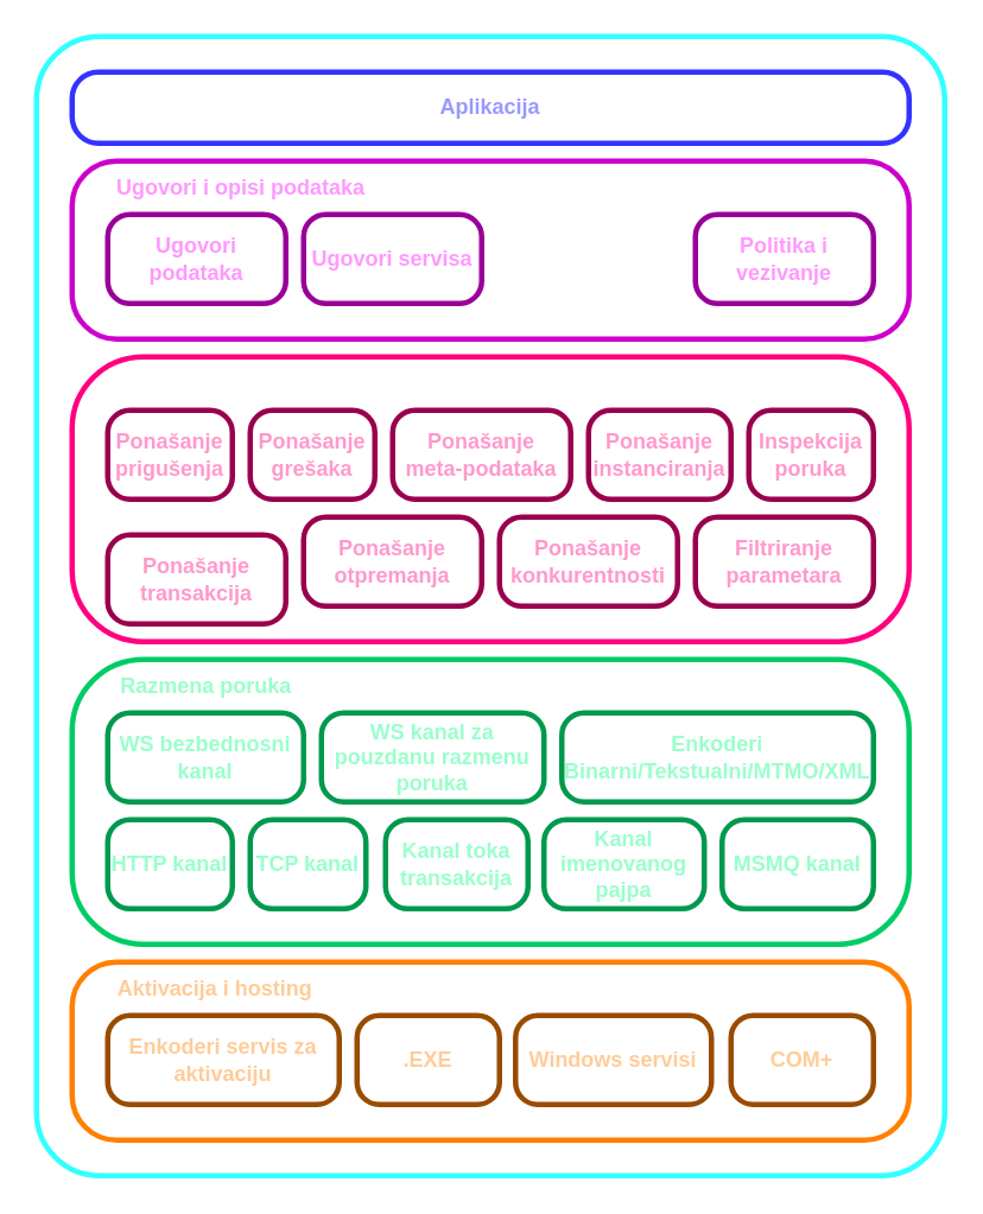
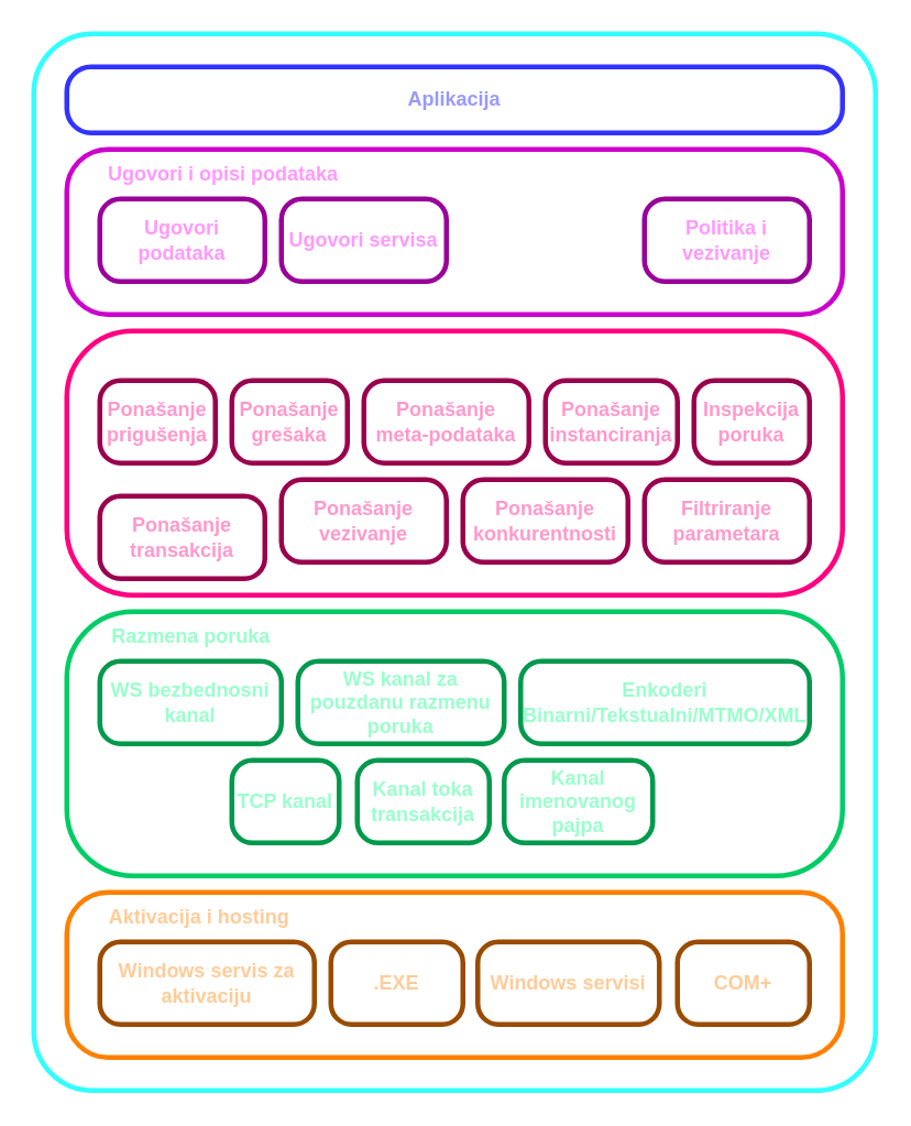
- <mxCell id="31" value="Ponašanje otpremanja" style="rounded=1;whiteSpace=wrap;html=1;arcSize=25;verticalAlign=middle;labelPosition=center;verticalLabelPosition=middle;align=center;textDirection=ltr;horizontal=1;spacingBottom=0;spacingRight=0;fillColor=none;strokeWidth=3;strokeColor=#99004D;fontColor=#FF99CC;fontStyle=1" vertex="1" parent="23"><mxGeometry x="130" y="90" width="100" height="50" as="geometry" /></mxCell>
+ <mxCell id="31" value="Ponašanje vezivanje" style="rounded=1;whiteSpace=wrap;html=1;arcSize=25;verticalAlign=middle;labelPosition=center;verticalLabelPosition=middle;align=center;textDirection=ltr;horizontal=1;spacingBottom=0;spacingRight=0;fillColor=none;strokeWidth=3;strokeColor=#99004D;fontColor=#FF99CC;fontStyle=1" vertex="1" parent="23"><mxGeometry x="130" y="90" width="100" height="50" as="geometry" /></mxCell>
- <mxCell id="18" value="HTTP kanal" style="rounded=1;whiteSpace=wrap;html=1;arcSize=25;verticalAlign=middle;labelPosition=center;verticalLabelPosition=middle;align=center;textDirection=ltr;horizontal=1;spacingBottom=0;spacingRight=0;fillColor=none;strokeWidth=3;strokeColor=#00994D;fontColor=#99FFCC;fontStyle=1" vertex="1" parent="12"><mxGeometry x="20" y="90" width="70" height="50" as="geometry" /></mxCell>
- <mxCell id="22" value="MSMQ kanal" style="rounded=1;whiteSpace=wrap;html=1;arcSize=25;verticalAlign=middle;labelPosition=center;verticalLabelPosition=middle;align=center;textDirection=ltr;horizontal=1;spacingBottom=0;spacingRight=0;fillColor=none;strokeWidth=3;strokeColor=#00994D;fontColor=#99FFCC;fontStyle=1" vertex="1" parent="12"><mxGeometry x="365" y="90" width="85" height="50" as="geometry" /></mxCell>
- <mxCell id="8" value="Enkoderi servis za aktivaciju" style="rounded=1;whiteSpace=wrap;html=1;arcSize=25;verticalAlign=middle;labelPosition=center;verticalLabelPosition=middle;align=center;textDirection=ltr;horizontal=1;spacingBottom=0;spacingRight=0;fillColor=none;strokeWidth=3;strokeColor=#994C00;fontColor=#FFCC99;fontStyle=1" vertex="1" parent="5"><mxGeometry x="20" y="30" width="130" height="50" as="geometry" /></mxCell>
+ <mxCell id="8" value="Windows servis za aktivaciju" style="rounded=1;whiteSpace=wrap;html=1;arcSize=25;verticalAlign=middle;labelPosition=center;verticalLabelPosition=middle;align=center;textDirection=ltr;horizontal=1;spacingBottom=0;spacingRight=0;fillColor=none;strokeWidth=3;strokeColor=#994C00;fontColor=#FFCC99;fontStyle=1" vertex="1" parent="5"><mxGeometry x="20" y="30" width="130" height="50" as="geometry" /></mxCell>
